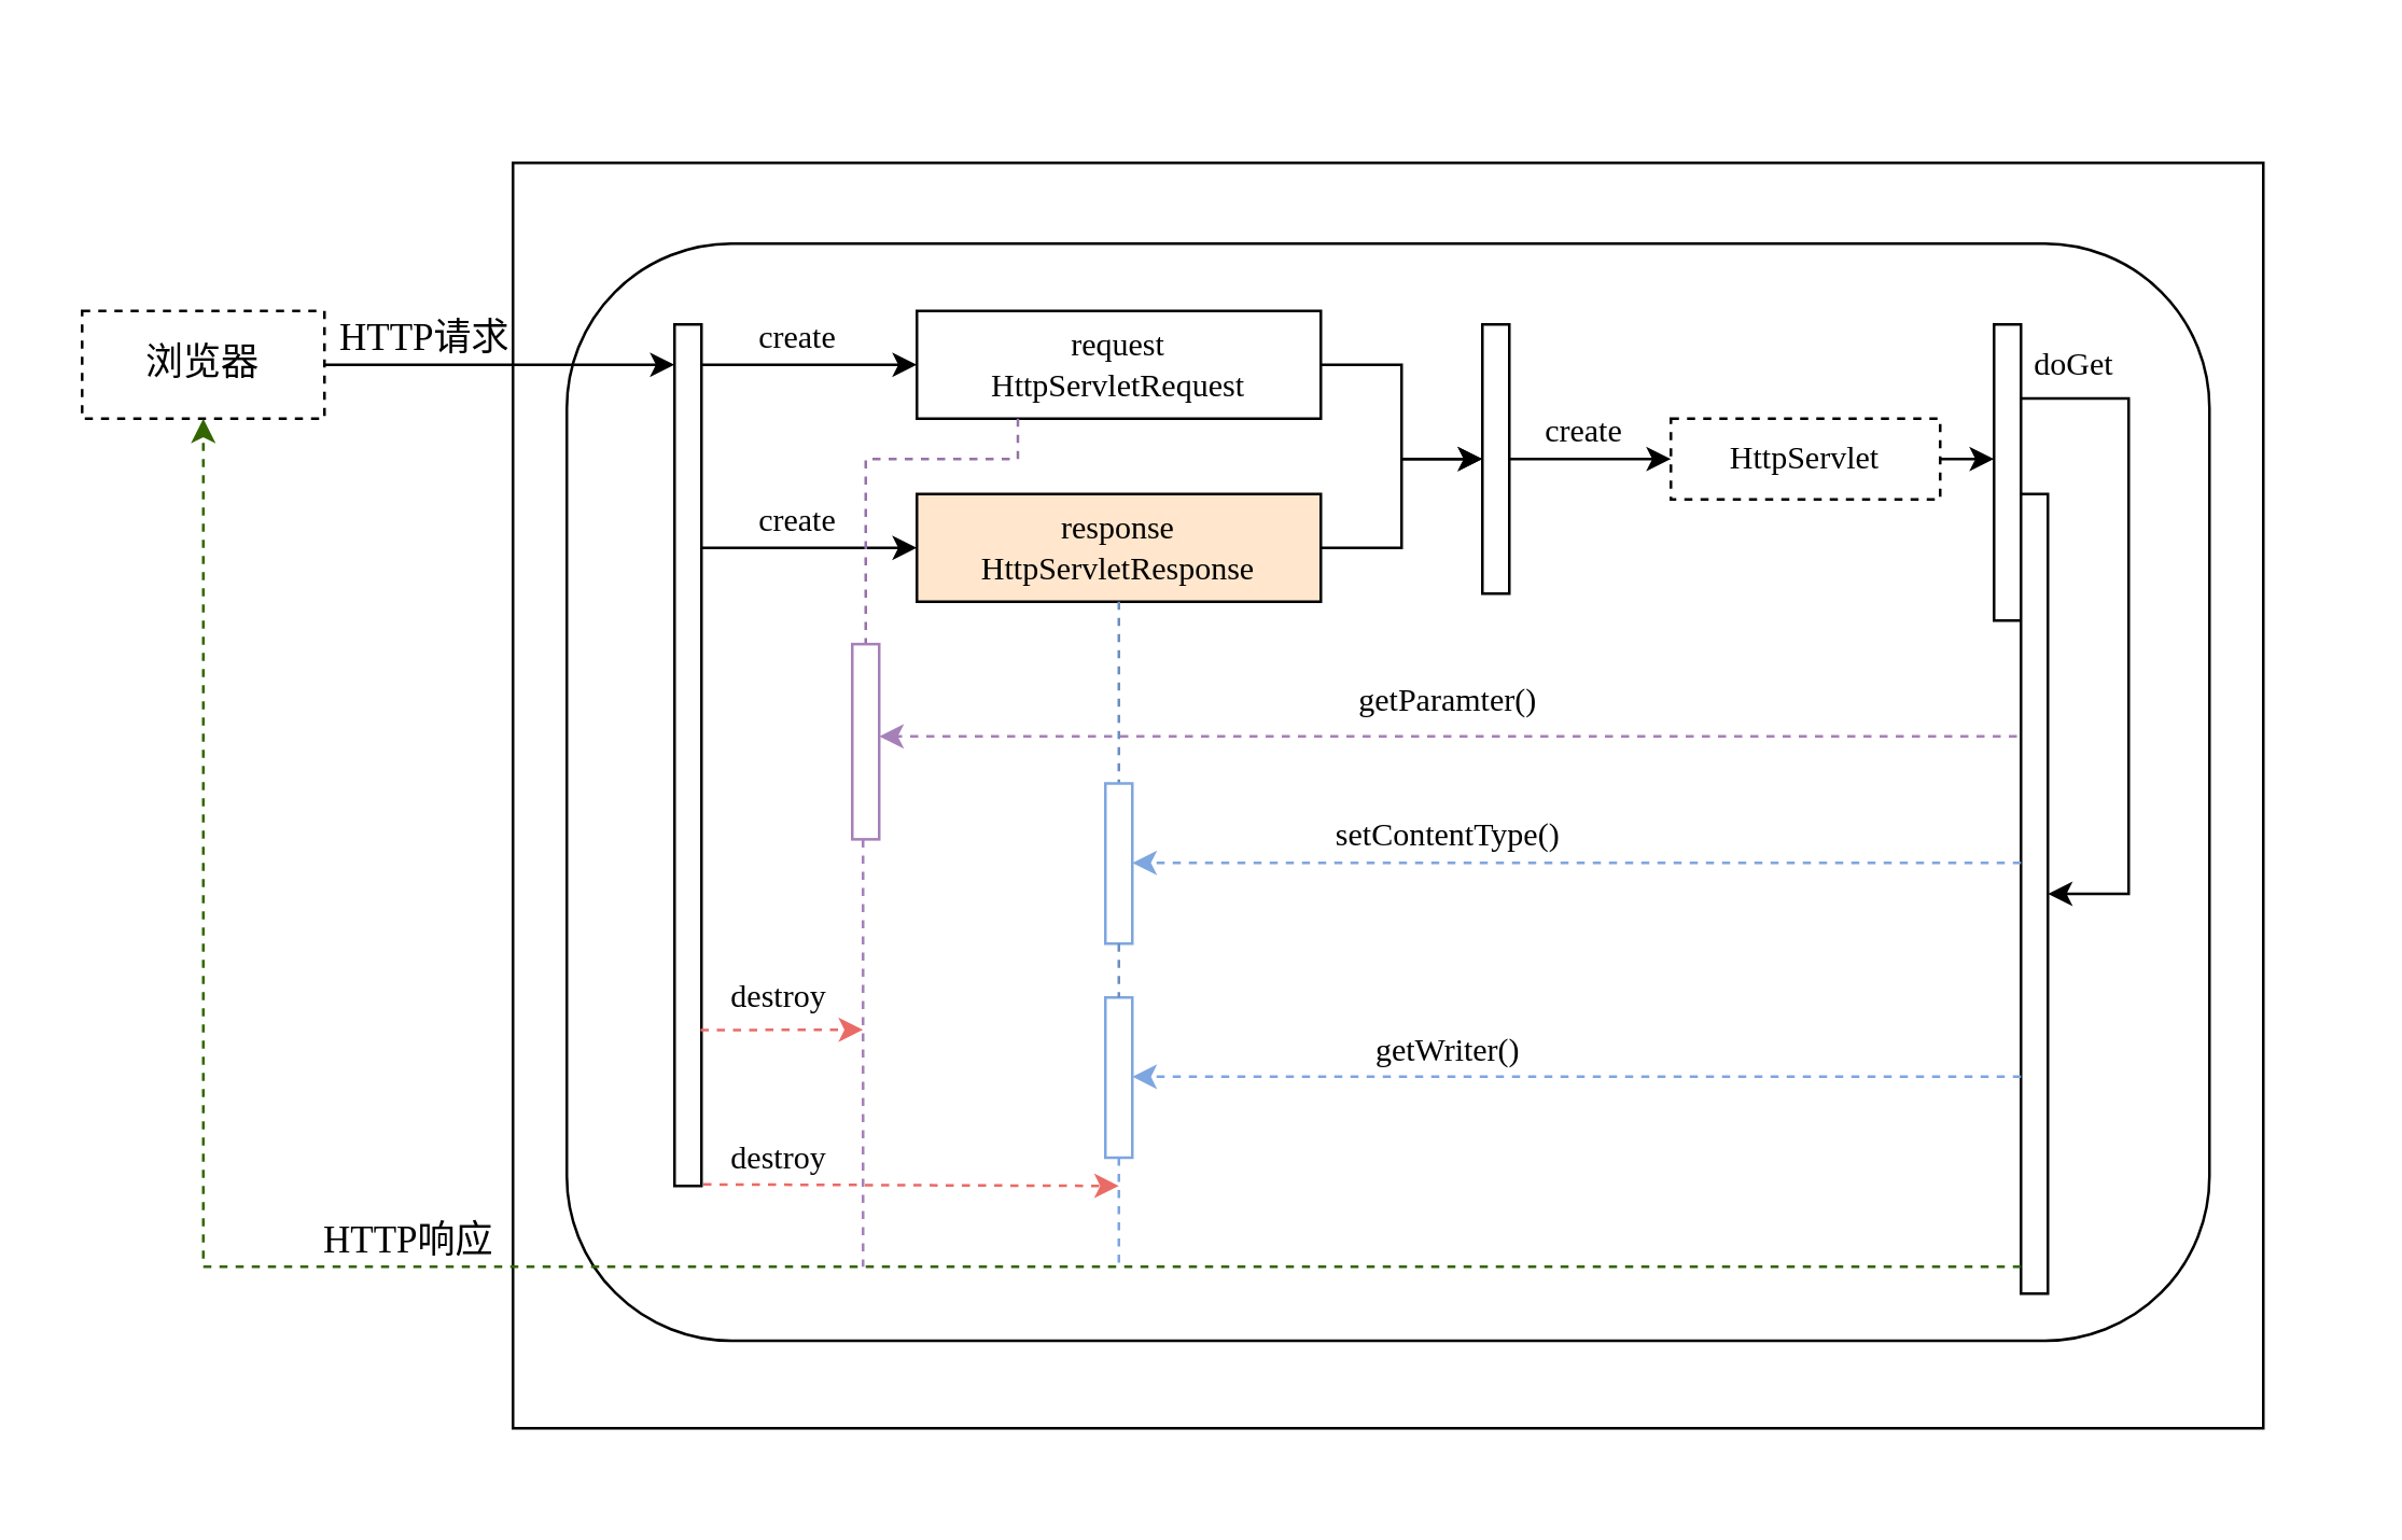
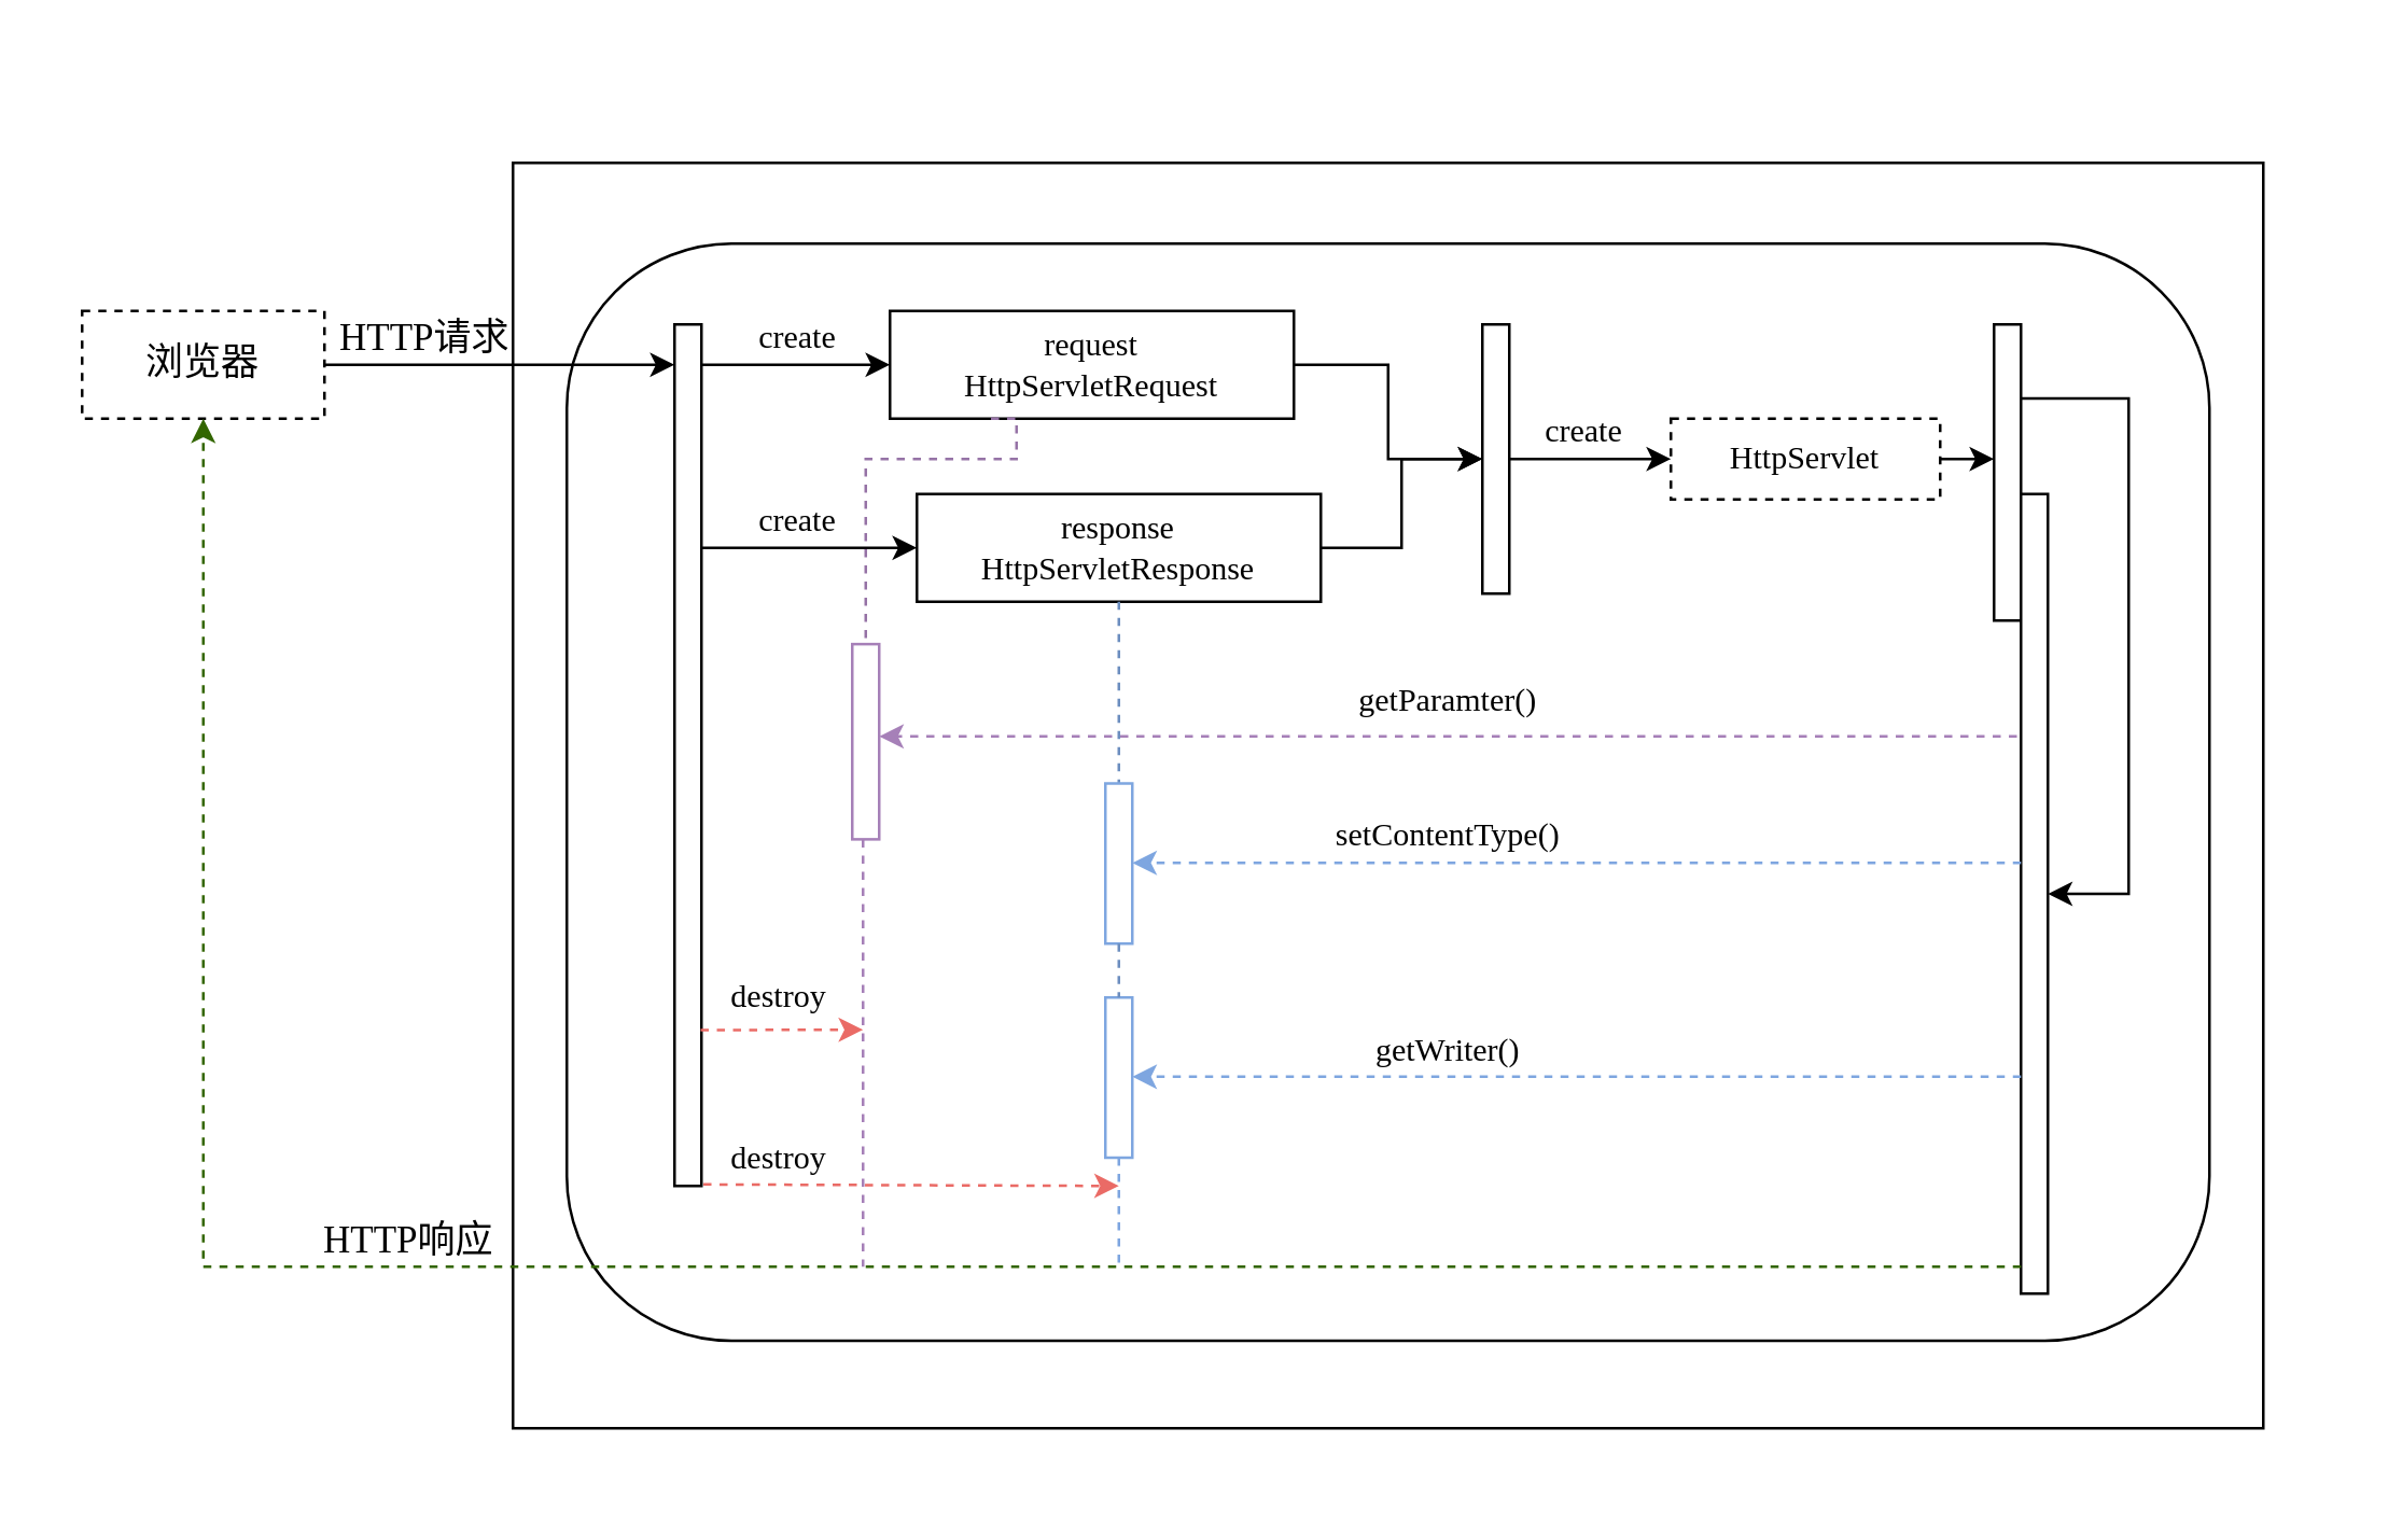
- <mxCell id="12" value="&lt;font style=&quot;font-size: 12px&quot; face=&quot;Monaco&quot;&gt;request&lt;br&gt;HttpServletRequest&lt;/font&gt;" style="rounded=0;whiteSpace=wrap;html=1;" vertex="1" parent="1"><mxGeometry x="340" y="115" width="150" height="40" as="geometry" /></mxCell>
+ <mxCell id="12" value="&lt;font style=&quot;font-size: 12px&quot; face=&quot;Monaco&quot;&gt;request&lt;br&gt;HttpServletRequest&lt;/font&gt;" style="rounded=0;whiteSpace=wrap;html=1;" vertex="1" parent="1"><mxGeometry x="330" y="115" width="150" height="40" as="geometry" /></mxCell>
- <mxCell id="26" value="&lt;font face=&quot;Monaco&quot;&gt;doGet&lt;/font&gt;" style="text;html=1;strokeColor=none;fillColor=none;align=center;verticalAlign=middle;whiteSpace=wrap;rounded=0;" vertex="1" parent="1"><mxGeometry x="750" y="125" width="40" height="20" as="geometry" /></mxCell>
- <mxCell id="14" value="&lt;font style=&quot;font-size: 12px&quot; face=&quot;Monaco&quot;&gt;response&lt;br&gt;HttpServletResponse&lt;/font&gt;" style="rounded=0;whiteSpace=wrap;html=1;fillColor=#ffe6cc;" vertex="1" parent="1"><mxGeometry x="340" y="183" width="150" height="40" as="geometry" /></mxCell>
+ <mxCell id="14" value="&lt;font style=&quot;font-size: 12px&quot; face=&quot;Monaco&quot;&gt;response&lt;br&gt;HttpServletResponse&lt;/font&gt;" style="rounded=0;whiteSpace=wrap;html=1;" vertex="1" parent="1"><mxGeometry x="340" y="183" width="150" height="40" as="geometry" /></mxCell>
